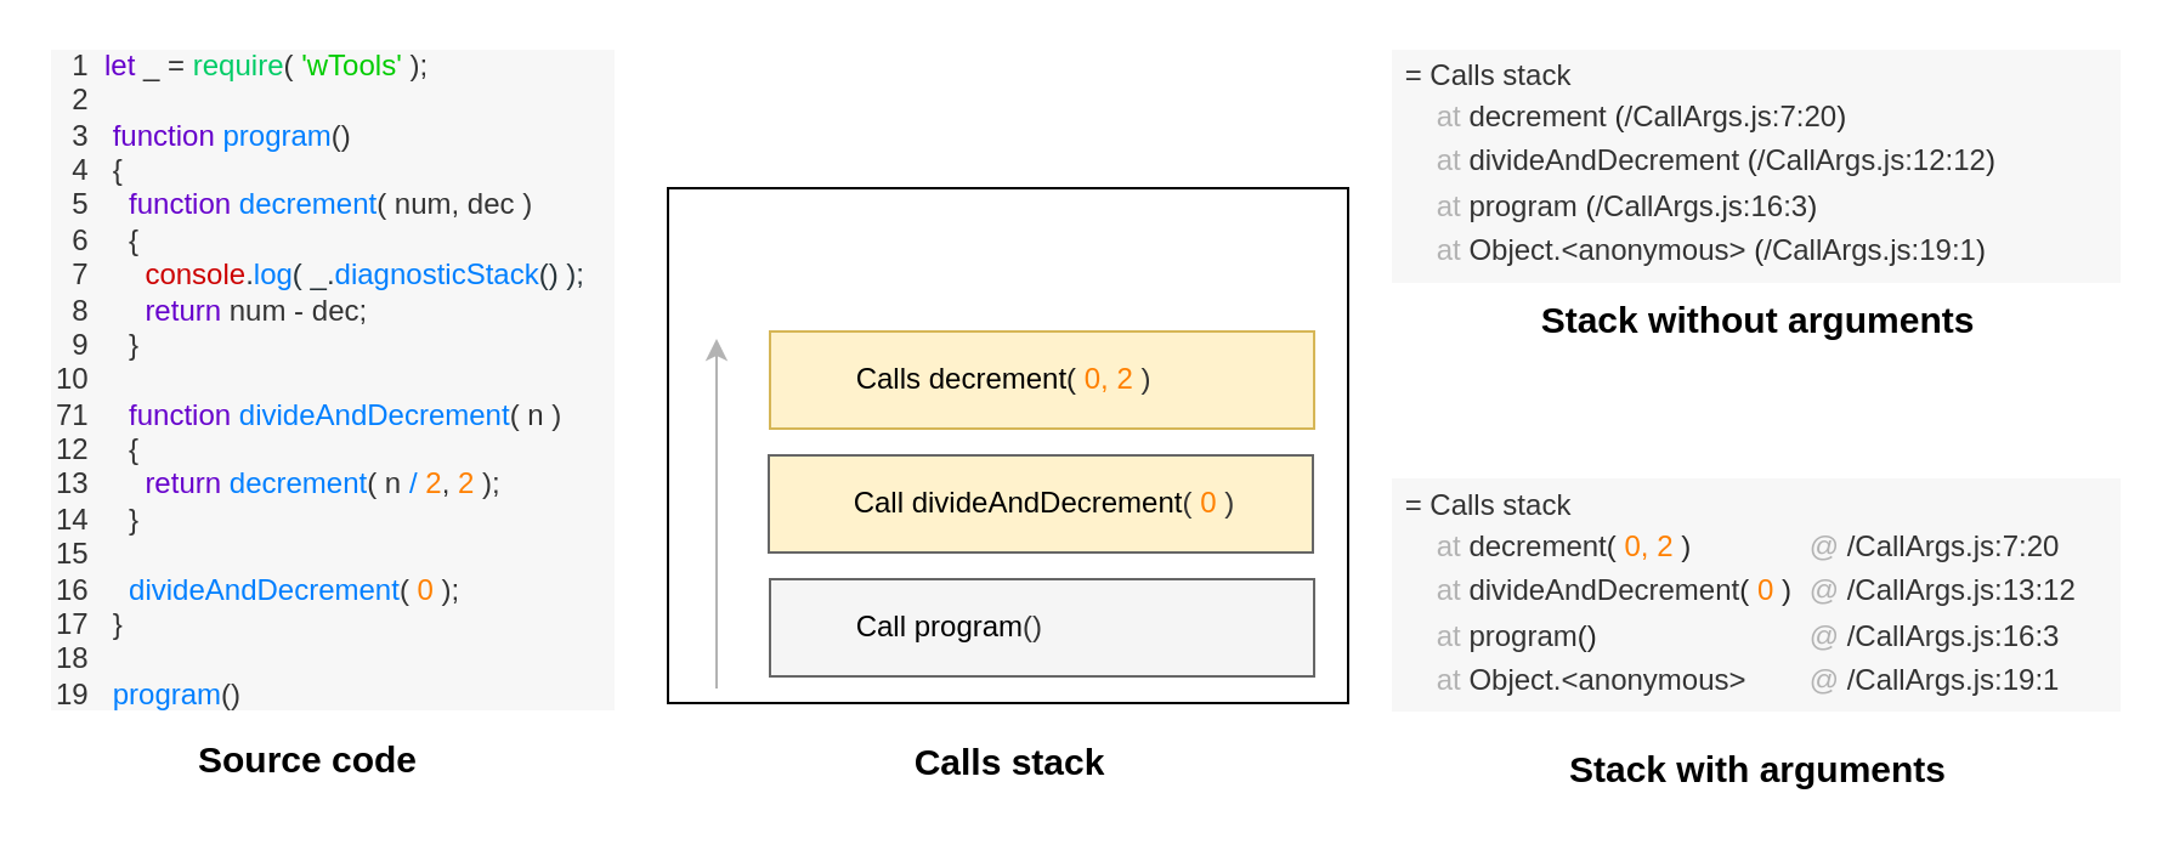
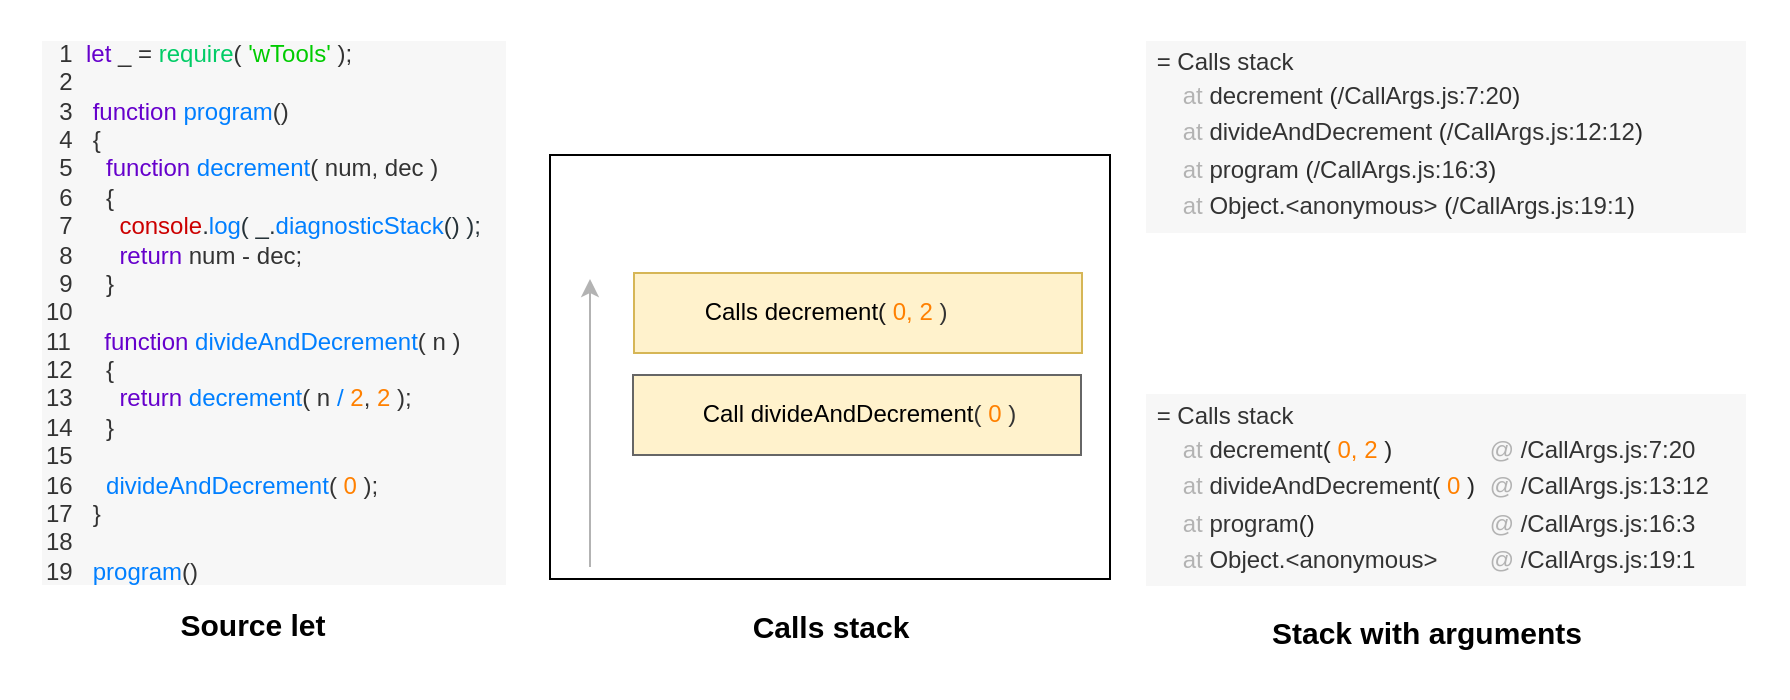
- <mxCell id="7" value="Stack without arguments" style="text;html=1;align=center;verticalAlign=middle;resizable=0;points=[];;autosize=1;fontStyle=1;fontSize=15;" parent="1" vertex="1"><mxGeometry x="628.5" y="119" width="188" height="24" as="geometry" /></mxCell>
- <mxCell id="12" value="&lt;div&gt;&amp;nbsp; 1&amp;nbsp; &lt;font color=&quot;#6600cc&quot;&gt;let&lt;/font&gt; _ = &lt;font color=&quot;#00cc66&quot;&gt;require&lt;/font&gt;( &lt;font color=&quot;#00cc00&quot;&gt;'wTools'&lt;/font&gt; );&lt;/div&gt;&lt;div&gt;&amp;nbsp; 2&lt;/div&gt;&lt;div&gt;&lt;div&gt;&amp;nbsp; 3&amp;nbsp; &amp;nbsp;&lt;font color=&quot;#6600cc&quot;&gt;function&lt;/font&gt; &lt;font color=&quot;#007fff&quot;&gt;program&lt;/font&gt;()&lt;/div&gt;&lt;div&gt;&amp;nbsp; 4&amp;nbsp; &amp;nbsp;{&lt;/div&gt;&lt;/div&gt;&lt;div&gt;&amp;nbsp; 5&amp;nbsp; &amp;nbsp; &amp;nbsp;&lt;font color=&quot;#6600cc&quot;&gt;function&lt;/font&gt; &lt;font color=&quot;#007fff&quot;&gt;decrement&lt;/font&gt;( num, dec )&lt;/div&gt;&lt;div&gt;&amp;nbsp; 6&amp;nbsp; &amp;nbsp; &amp;nbsp;{&lt;/div&gt;&amp;nbsp; 7&amp;nbsp; &amp;nbsp; &amp;nbsp; &amp;nbsp;&lt;span style=&quot;white-space: normal&quot;&gt;&lt;font color=&quot;#cc0000&quot;&gt;console&lt;/font&gt;&lt;/span&gt;&lt;span style=&quot;color: rgb(38 , 50 , 56) ; white-space: normal&quot;&gt;.&lt;/span&gt;&lt;span style=&quot;white-space: normal&quot;&gt;&lt;font color=&quot;#007fff&quot;&gt;log&lt;/font&gt;&lt;/span&gt;&lt;span style=&quot;color: rgb(38 , 50 , 56) ; white-space: normal&quot;&gt;(&amp;nbsp;&lt;/span&gt;&lt;span style=&quot;color: rgb(38 , 50 , 56) ; white-space: normal&quot;&gt;_.&lt;/span&gt;&lt;span style=&quot;white-space: normal&quot;&gt;&lt;font color=&quot;#007fff&quot;&gt;diagnosticStack&lt;/font&gt;&lt;/span&gt;&lt;span style=&quot;color: rgb(38 , 50 , 56) ; white-space: normal&quot;&gt;()&amp;nbsp;&lt;/span&gt;&lt;span style=&quot;color: rgb(38 , 50 , 56) ; white-space: normal&quot;&gt;);&lt;/span&gt;&lt;br&gt;&lt;div&gt;&amp;nbsp; 8&amp;nbsp; &amp;nbsp; &amp;nbsp; &amp;nbsp;&lt;font color=&quot;#6600cc&quot;&gt;return&lt;/font&gt; num - dec;&lt;/div&gt;&lt;div&gt;&amp;nbsp; 9&amp;nbsp; &amp;nbsp; &amp;nbsp;}&lt;/div&gt;&lt;div&gt;10&lt;/div&gt;&lt;div&gt;71&amp;nbsp; &amp;nbsp; &amp;nbsp;&lt;font color=&quot;#6600cc&quot;&gt;function&lt;/font&gt; &lt;font color=&quot;#007fff&quot;&gt;divideAndDecrement&lt;/font&gt;( n )&lt;/div&gt;&lt;div&gt;12&amp;nbsp; &amp;nbsp; &amp;nbsp;{&lt;/div&gt;&lt;div&gt;13&amp;nbsp; &amp;nbsp; &amp;nbsp; &amp;nbsp;&lt;font color=&quot;#6600cc&quot;&gt;return&lt;/font&gt; &lt;font color=&quot;#007fff&quot;&gt;decrement&lt;/font&gt;( n &lt;font color=&quot;#007fff&quot;&gt;/&lt;/font&gt; &lt;font color=&quot;#ff8000&quot;&gt;2&lt;/font&gt;, &lt;font color=&quot;#ff8000&quot;&gt;2&lt;/font&gt; );&lt;/div&gt;&lt;div&gt;14&amp;nbsp; &amp;nbsp; &amp;nbsp;}&lt;/div&gt;&lt;div&gt;15&lt;/div&gt;&lt;div&gt;16&amp;nbsp; &amp;nbsp; &amp;nbsp;&lt;font color=&quot;#007fff&quot;&gt;divideAndDecrement&lt;/font&gt;( &lt;font color=&quot;#ff8000&quot;&gt;0&lt;/font&gt; );&lt;br&gt;&lt;/div&gt;&lt;div&gt;&lt;span&gt;17&amp;nbsp; &amp;nbsp;}&lt;/span&gt;&lt;/div&gt;&lt;div&gt;&lt;span&gt;18&lt;/span&gt;&lt;/div&gt;&lt;div&gt;19&amp;nbsp; &amp;nbsp;&lt;font color=&quot;#007fff&quot;&gt;program&lt;/font&gt;()&lt;/div&gt;" style="text;html=1;align=left;verticalAlign=middle;resizable=0;points=[];;autosize=1;fillColor=#F7F7F7;strokeColor=none;fontColor=#333333;" parent="1" vertex="1"><mxGeometry x="20.5" y="20" width="232" height="272" as="geometry" /></mxCell>
+ <mxCell id="12" value="&lt;div&gt;&amp;nbsp; 1&amp;nbsp; &lt;font color=&quot;#6600cc&quot;&gt;let&lt;/font&gt; _ = &lt;font color=&quot;#00cc66&quot;&gt;require&lt;/font&gt;( &lt;font color=&quot;#00cc00&quot;&gt;'wTools'&lt;/font&gt; );&lt;/div&gt;&lt;div&gt;&amp;nbsp; 2&lt;/div&gt;&lt;div&gt;&lt;div&gt;&amp;nbsp; 3&amp;nbsp; &amp;nbsp;&lt;font color=&quot;#6600cc&quot;&gt;function&lt;/font&gt; &lt;font color=&quot;#007fff&quot;&gt;program&lt;/font&gt;()&lt;/div&gt;&lt;div&gt;&amp;nbsp; 4&amp;nbsp; &amp;nbsp;{&lt;/div&gt;&lt;/div&gt;&lt;div&gt;&amp;nbsp; 5&amp;nbsp; &amp;nbsp; &amp;nbsp;&lt;font color=&quot;#6600cc&quot;&gt;function&lt;/font&gt; &lt;font color=&quot;#007fff&quot;&gt;decrement&lt;/font&gt;( num, dec )&lt;/div&gt;&lt;div&gt;&amp;nbsp; 6&amp;nbsp; &amp;nbsp; &amp;nbsp;{&lt;/div&gt;&amp;nbsp; 7&amp;nbsp; &amp;nbsp; &amp;nbsp; &amp;nbsp;&lt;span style=&quot;white-space: normal&quot;&gt;&lt;font color=&quot;#cc0000&quot;&gt;console&lt;/font&gt;&lt;/span&gt;&lt;span style=&quot;color: rgb(38 , 50 , 56) ; white-space: normal&quot;&gt;.&lt;/span&gt;&lt;span style=&quot;white-space: normal&quot;&gt;&lt;font color=&quot;#007fff&quot;&gt;log&lt;/font&gt;&lt;/span&gt;&lt;span style=&quot;color: rgb(38 , 50 , 56) ; white-space: normal&quot;&gt;(&amp;nbsp;&lt;/span&gt;&lt;span style=&quot;color: rgb(38 , 50 , 56) ; white-space: normal&quot;&gt;_.&lt;/span&gt;&lt;span style=&quot;white-space: normal&quot;&gt;&lt;font color=&quot;#007fff&quot;&gt;diagnosticStack&lt;/font&gt;&lt;/span&gt;&lt;span style=&quot;color: rgb(38 , 50 , 56) ; white-space: normal&quot;&gt;()&amp;nbsp;&lt;/span&gt;&lt;span style=&quot;color: rgb(38 , 50 , 56) ; white-space: normal&quot;&gt;);&lt;/span&gt;&lt;br&gt;&lt;div&gt;&amp;nbsp; 8&amp;nbsp; &amp;nbsp; &amp;nbsp; &amp;nbsp;&lt;font color=&quot;#6600cc&quot;&gt;return&lt;/font&gt; num - dec;&lt;/div&gt;&lt;div&gt;&amp;nbsp; 9&amp;nbsp; &amp;nbsp; &amp;nbsp;}&lt;/div&gt;&lt;div&gt;10&lt;/div&gt;&lt;div&gt;11&amp;nbsp; &amp;nbsp; &amp;nbsp;&lt;font color=&quot;#6600cc&quot;&gt;function&lt;/font&gt; &lt;font color=&quot;#007fff&quot;&gt;divideAndDecrement&lt;/font&gt;( n )&lt;/div&gt;&lt;div&gt;12&amp;nbsp; &amp;nbsp; &amp;nbsp;{&lt;/div&gt;&lt;div&gt;13&amp;nbsp; &amp;nbsp; &amp;nbsp; &amp;nbsp;&lt;font color=&quot;#6600cc&quot;&gt;return&lt;/font&gt; &lt;font color=&quot;#007fff&quot;&gt;decrement&lt;/font&gt;( n &lt;font color=&quot;#007fff&quot;&gt;/&lt;/font&gt; &lt;font color=&quot;#ff8000&quot;&gt;2&lt;/font&gt;, &lt;font color=&quot;#ff8000&quot;&gt;2&lt;/font&gt; );&lt;/div&gt;&lt;div&gt;14&amp;nbsp; &amp;nbsp; &amp;nbsp;}&lt;/div&gt;&lt;div&gt;15&lt;/div&gt;&lt;div&gt;16&amp;nbsp; &amp;nbsp; &amp;nbsp;&lt;font color=&quot;#007fff&quot;&gt;divideAndDecrement&lt;/font&gt;( &lt;font color=&quot;#ff8000&quot;&gt;0&lt;/font&gt; );&lt;br&gt;&lt;/div&gt;&lt;div&gt;&lt;span&gt;17&amp;nbsp; &amp;nbsp;}&lt;/span&gt;&lt;/div&gt;&lt;div&gt;&lt;span&gt;18&lt;/span&gt;&lt;/div&gt;&lt;div&gt;19&amp;nbsp; &amp;nbsp;&lt;font color=&quot;#007fff&quot;&gt;program&lt;/font&gt;()&lt;/div&gt;" style="text;html=1;align=left;verticalAlign=middle;resizable=0;points=[];;autosize=1;fillColor=#F7F7F7;strokeColor=none;fontColor=#333333;" parent="1" vertex="1"><mxGeometry x="20.5" y="20" width="232" height="272" as="geometry" /></mxCell>
- <mxCell id="6" value="&lt;font color=&quot;#000000&quot;&gt;&amp;nbsp; &amp;nbsp; &amp;nbsp; &amp;nbsp; &amp;nbsp; Call program&lt;/font&gt;()" style="rounded=0;whiteSpace=wrap;html=1;fillColor=#f5f5f5;strokeColor=#666666;align=left;fontColor=#333333;" parent="1" vertex="1"><mxGeometry x="316.5" y="238" width="224" height="40" as="geometry" /></mxCell>
- <mxCell id="13" value="Source code" style="text;html=1;align=center;verticalAlign=middle;resizable=0;points=[];;autosize=1;fontStyle=1;fontSize=15;" parent="1" vertex="1"><mxGeometry x="74" y="300" width="104" height="24" as="geometry" /></mxCell>
+ <mxCell id="13" value="Source let" style="text;html=1;align=center;verticalAlign=middle;resizable=0;points=[];;autosize=1;fontStyle=1;fontSize=15;" parent="1" vertex="1"><mxGeometry x="74" y="300" width="104" height="24" as="geometry" /></mxCell>
- <mxCell id="8" value="Stack with arguments" style="text;html=1;align=center;verticalAlign=middle;resizable=0;points=[];;autosize=1;fontStyle=1;fontSize=15;" parent="1" vertex="1"><mxGeometry x="638.5" y="304" width="168" height="24" as="geometry" /></mxCell>
+ <mxCell id="8" value="Stack with arguments" style="text;html=1;align=center;verticalAlign=middle;resizable=0;points=[];;autosize=1;fontStyle=1;fontSize=15;" parent="1" vertex="1"><mxGeometry x="628.5" y="304" width="168" height="24" as="geometry" /></mxCell>
